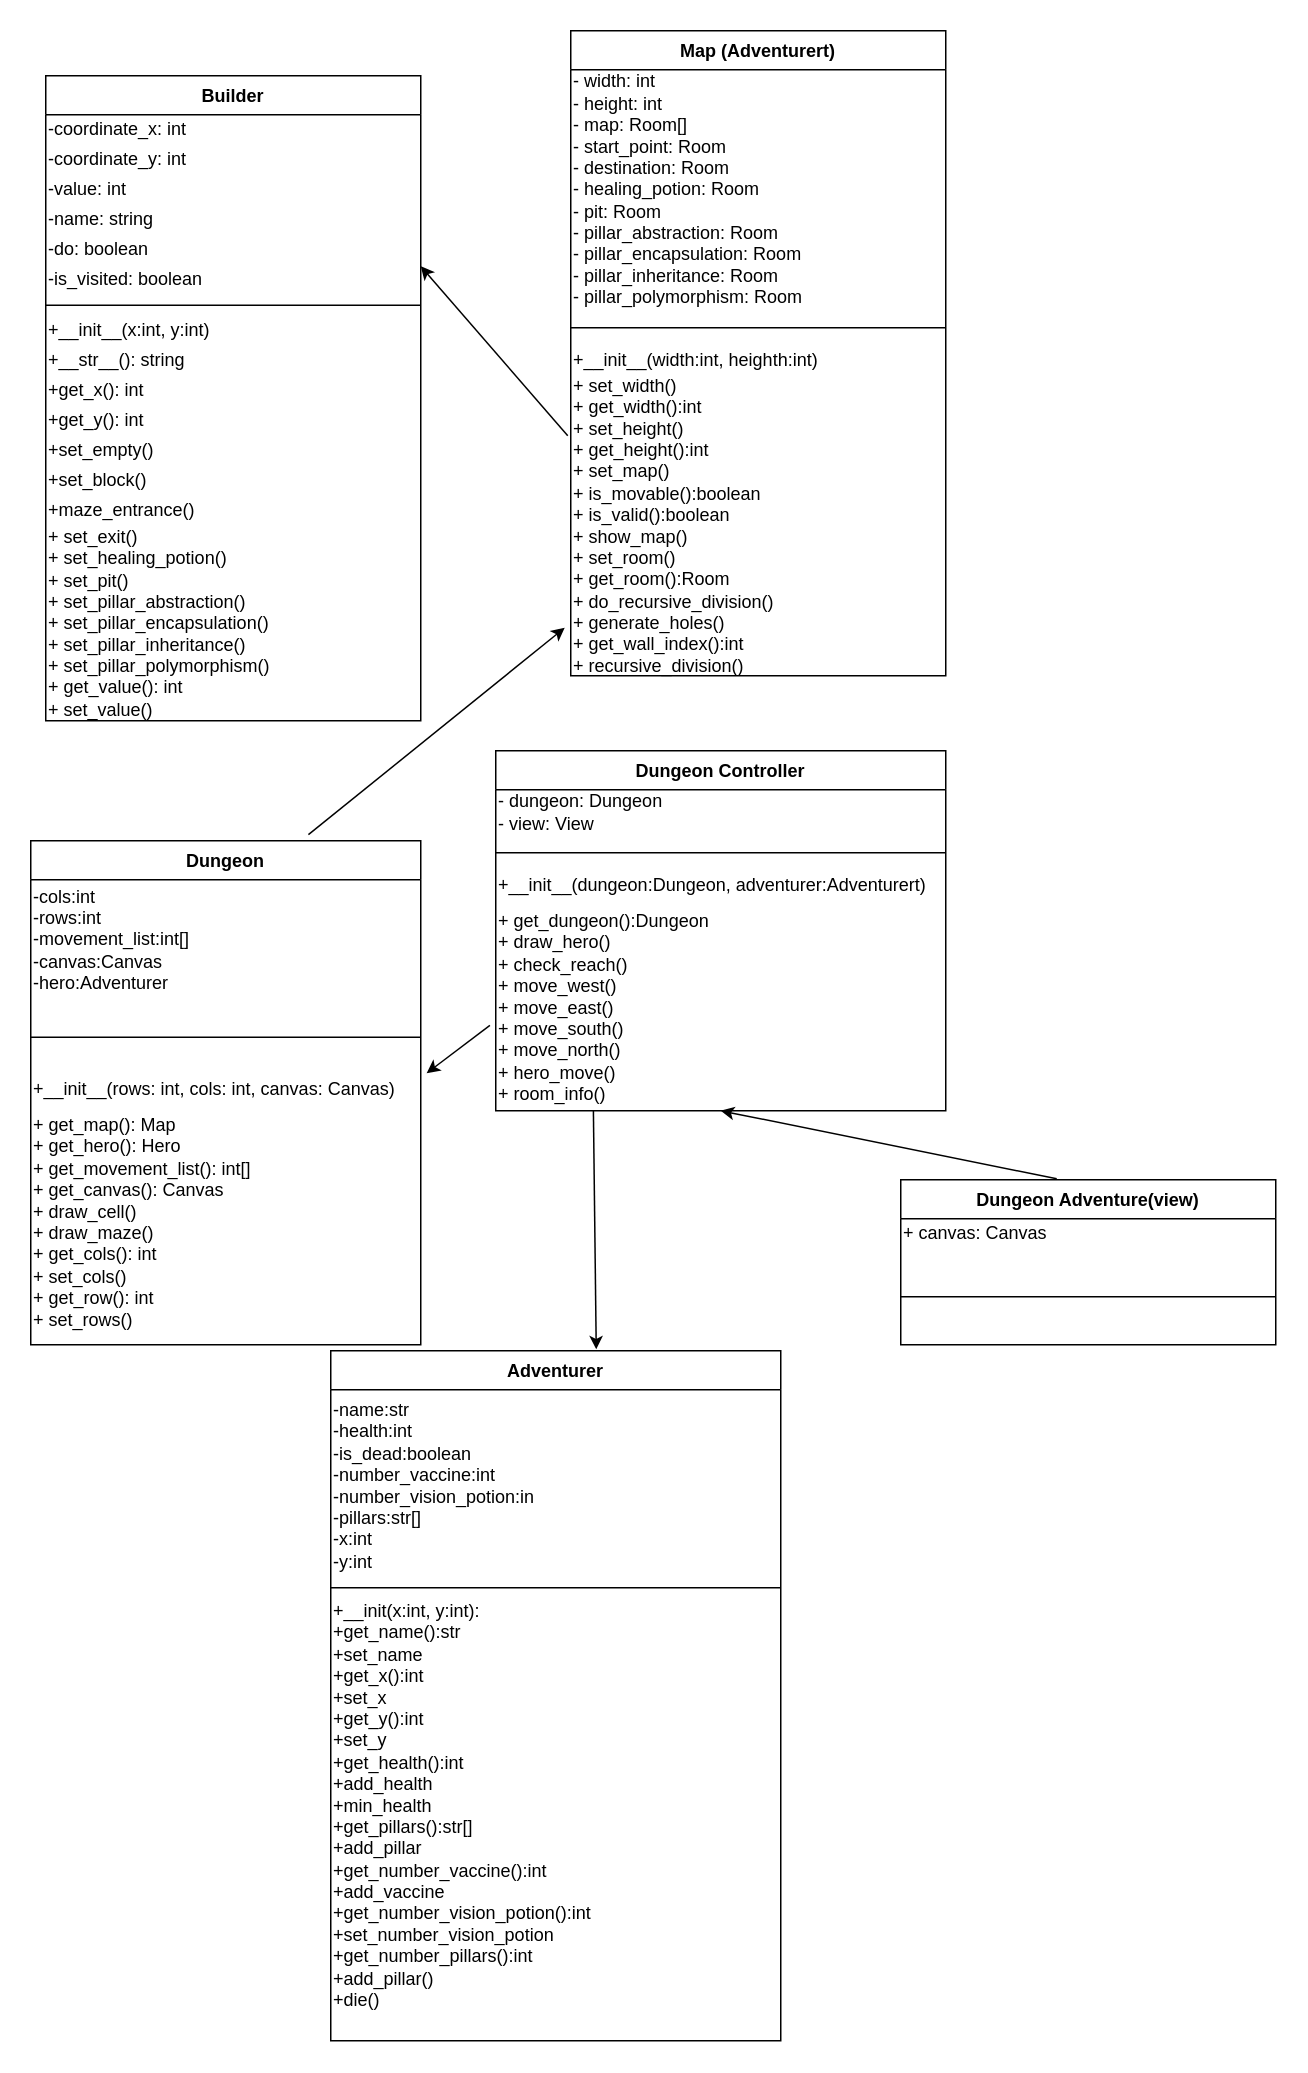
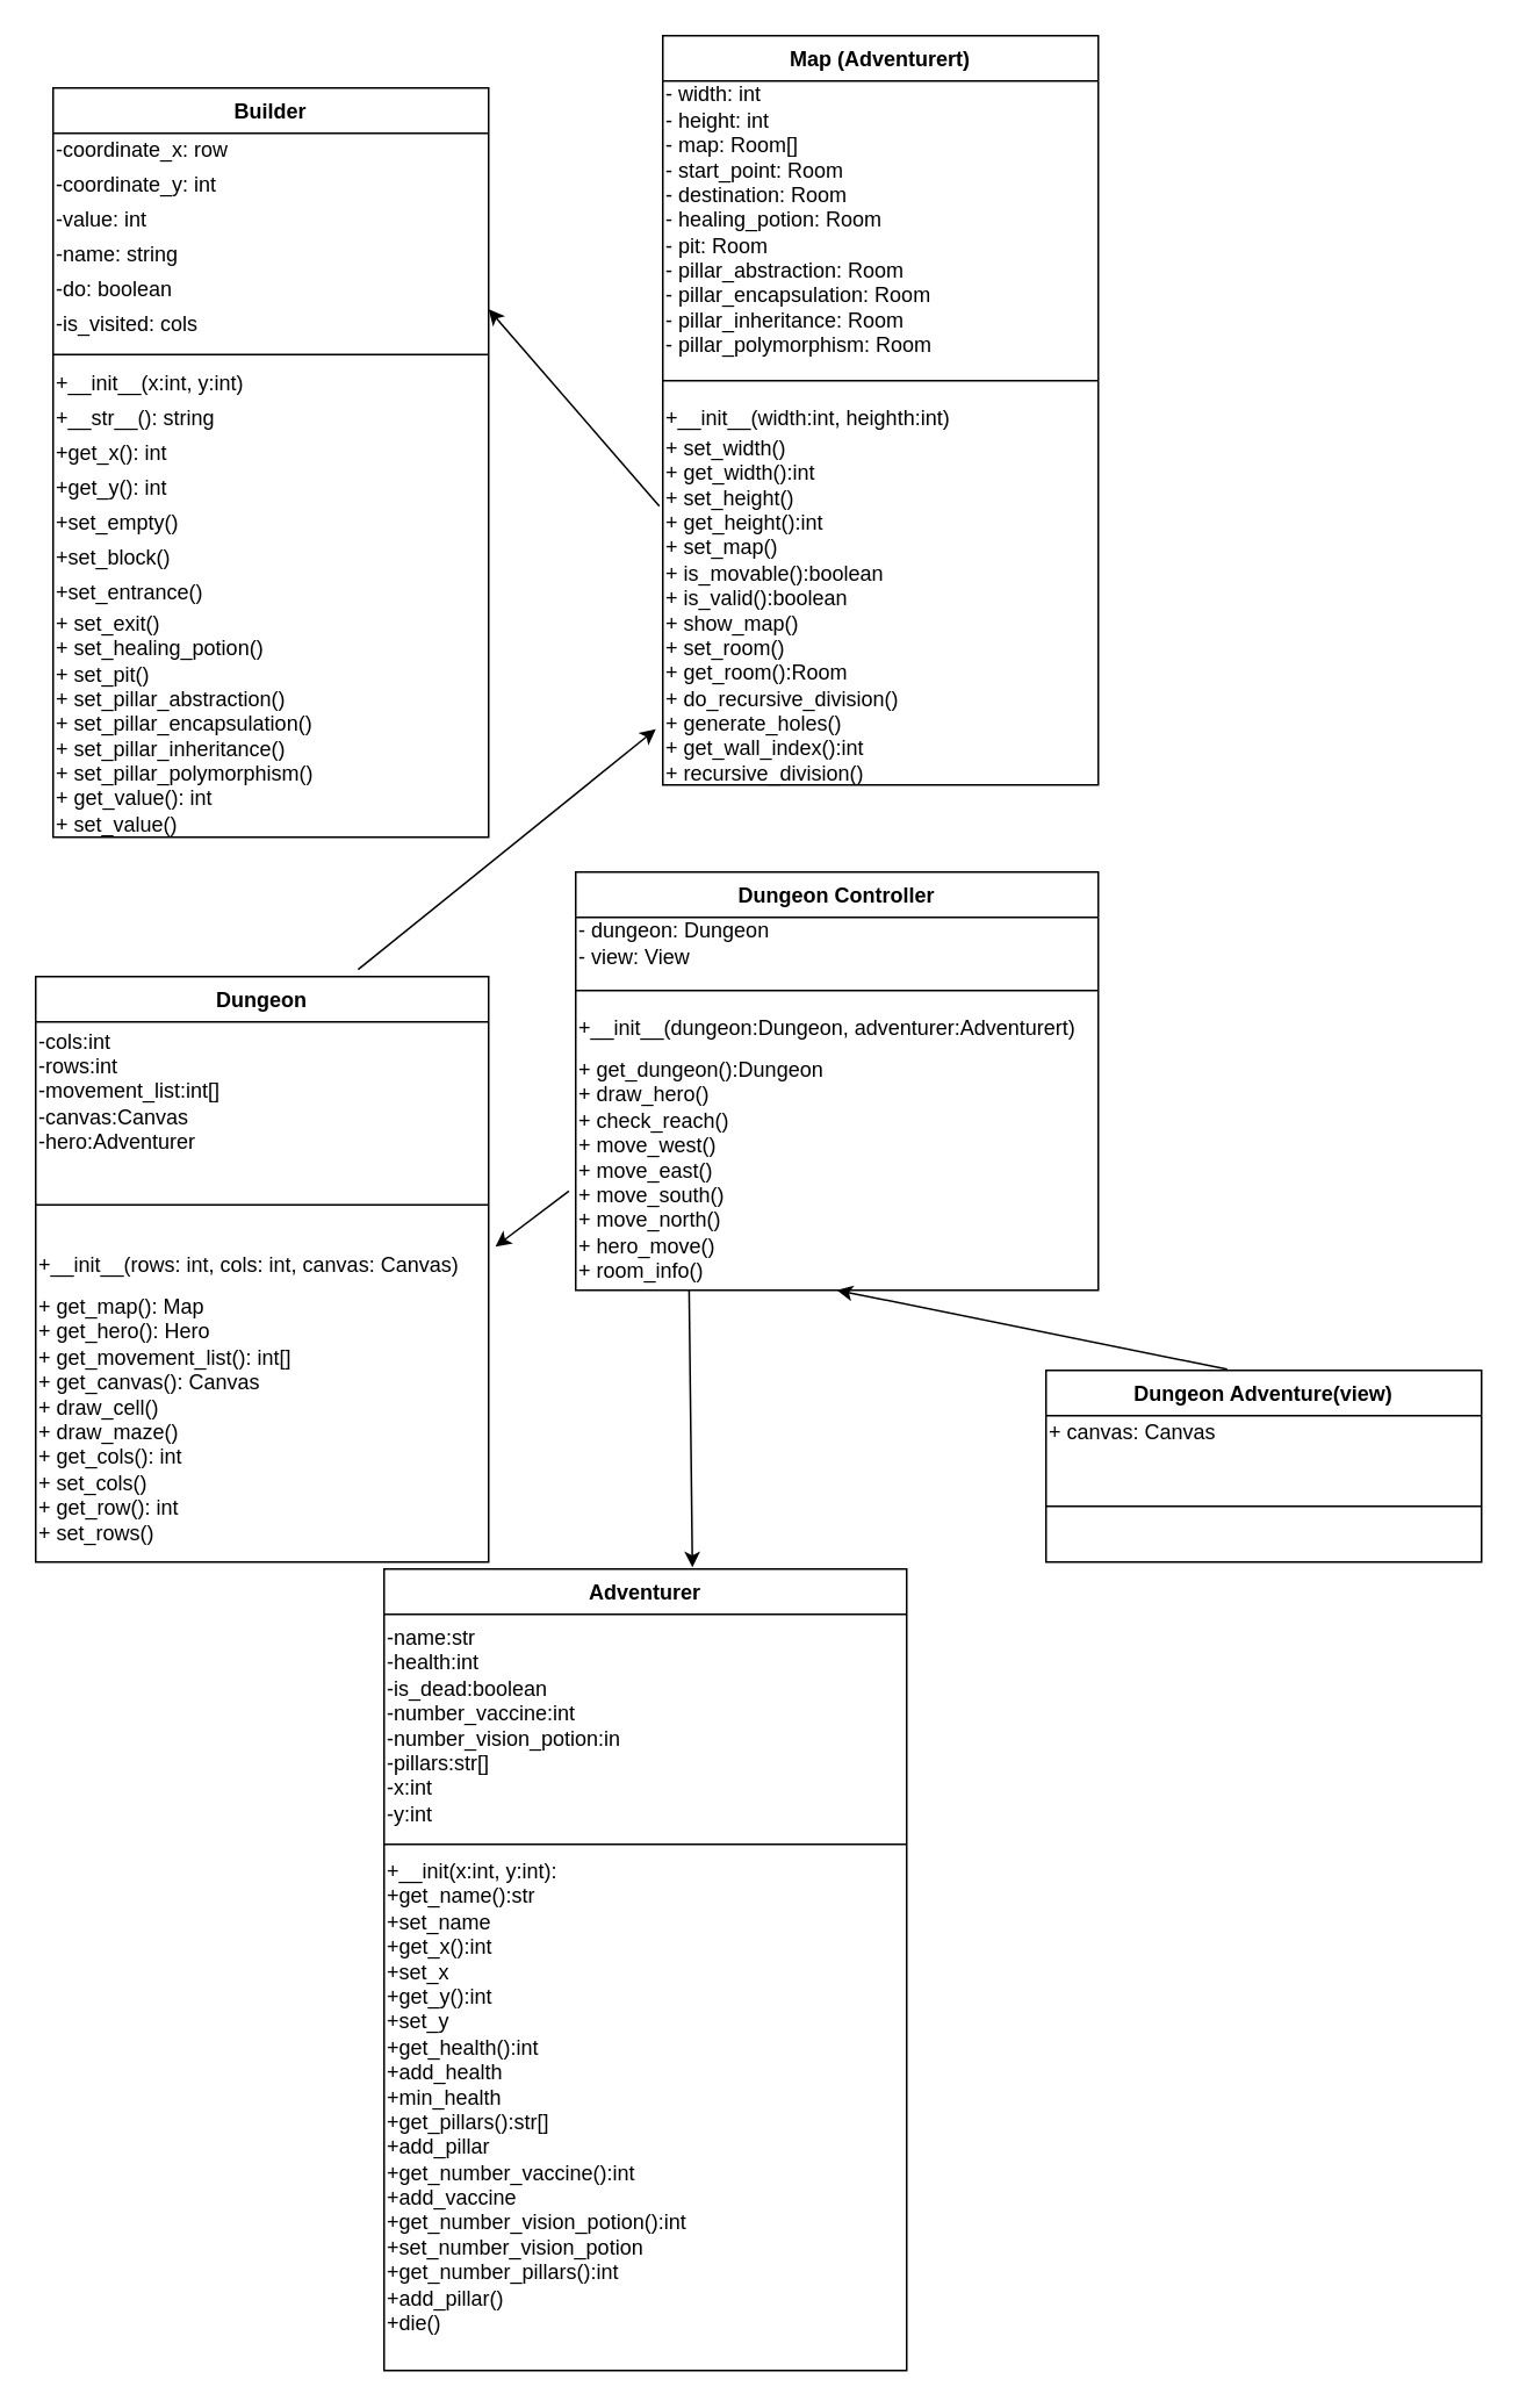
- <mxCell id="3" value="&lt;div align=&quot;left&quot;&gt;-coordinate_x: int&lt;br&gt;&lt;/div&gt;" style="text;html=1;align=left;verticalAlign=middle;resizable=0;points=[];autosize=1;strokeColor=none;fillColor=none;" parent="2" vertex="1"><mxGeometry y="26" width="250" height="20" as="geometry" /></mxCell>
+ <mxCell id="3" value="&lt;div align=&quot;left&quot;&gt;-coordinate_x: row&lt;br&gt;&lt;/div&gt;" style="text;html=1;align=left;verticalAlign=middle;resizable=0;points=[];autosize=1;strokeColor=none;fillColor=none;" parent="2" vertex="1"><mxGeometry y="26" width="250" height="20" as="geometry" /></mxCell>
- <mxCell id="8" value="&lt;div align=&quot;left&quot;&gt;-is_visited: boolean&lt;/div&gt;" style="text;html=1;align=left;verticalAlign=middle;resizable=0;points=[];autosize=1;strokeColor=none;fillColor=none;" parent="2" vertex="1"><mxGeometry y="126" width="250" height="20" as="geometry" /></mxCell>
+ <mxCell id="8" value="&lt;div align=&quot;left&quot;&gt;-is_visited: cols&lt;/div&gt;" style="text;html=1;align=left;verticalAlign=middle;resizable=0;points=[];autosize=1;strokeColor=none;fillColor=none;" parent="2" vertex="1"><mxGeometry y="126" width="250" height="20" as="geometry" /></mxCell>
- <mxCell id="16" value="&lt;div align=&quot;left&quot;&gt;+maze_entrance()&lt;br&gt;&lt;/div&gt;" style="text;html=1;align=left;verticalAlign=middle;resizable=0;points=[];autosize=1;strokeColor=none;fillColor=none;" vertex="1" parent="2"><mxGeometry y="280" width="250" height="20" as="geometry" /></mxCell>
+ <mxCell id="16" value="&lt;div align=&quot;left&quot;&gt;+set_entrance()&lt;br&gt;&lt;/div&gt;" style="text;html=1;align=left;verticalAlign=middle;resizable=0;points=[];autosize=1;strokeColor=none;fillColor=none;" vertex="1" parent="2"><mxGeometry y="280" width="250" height="20" as="geometry" /></mxCell>
